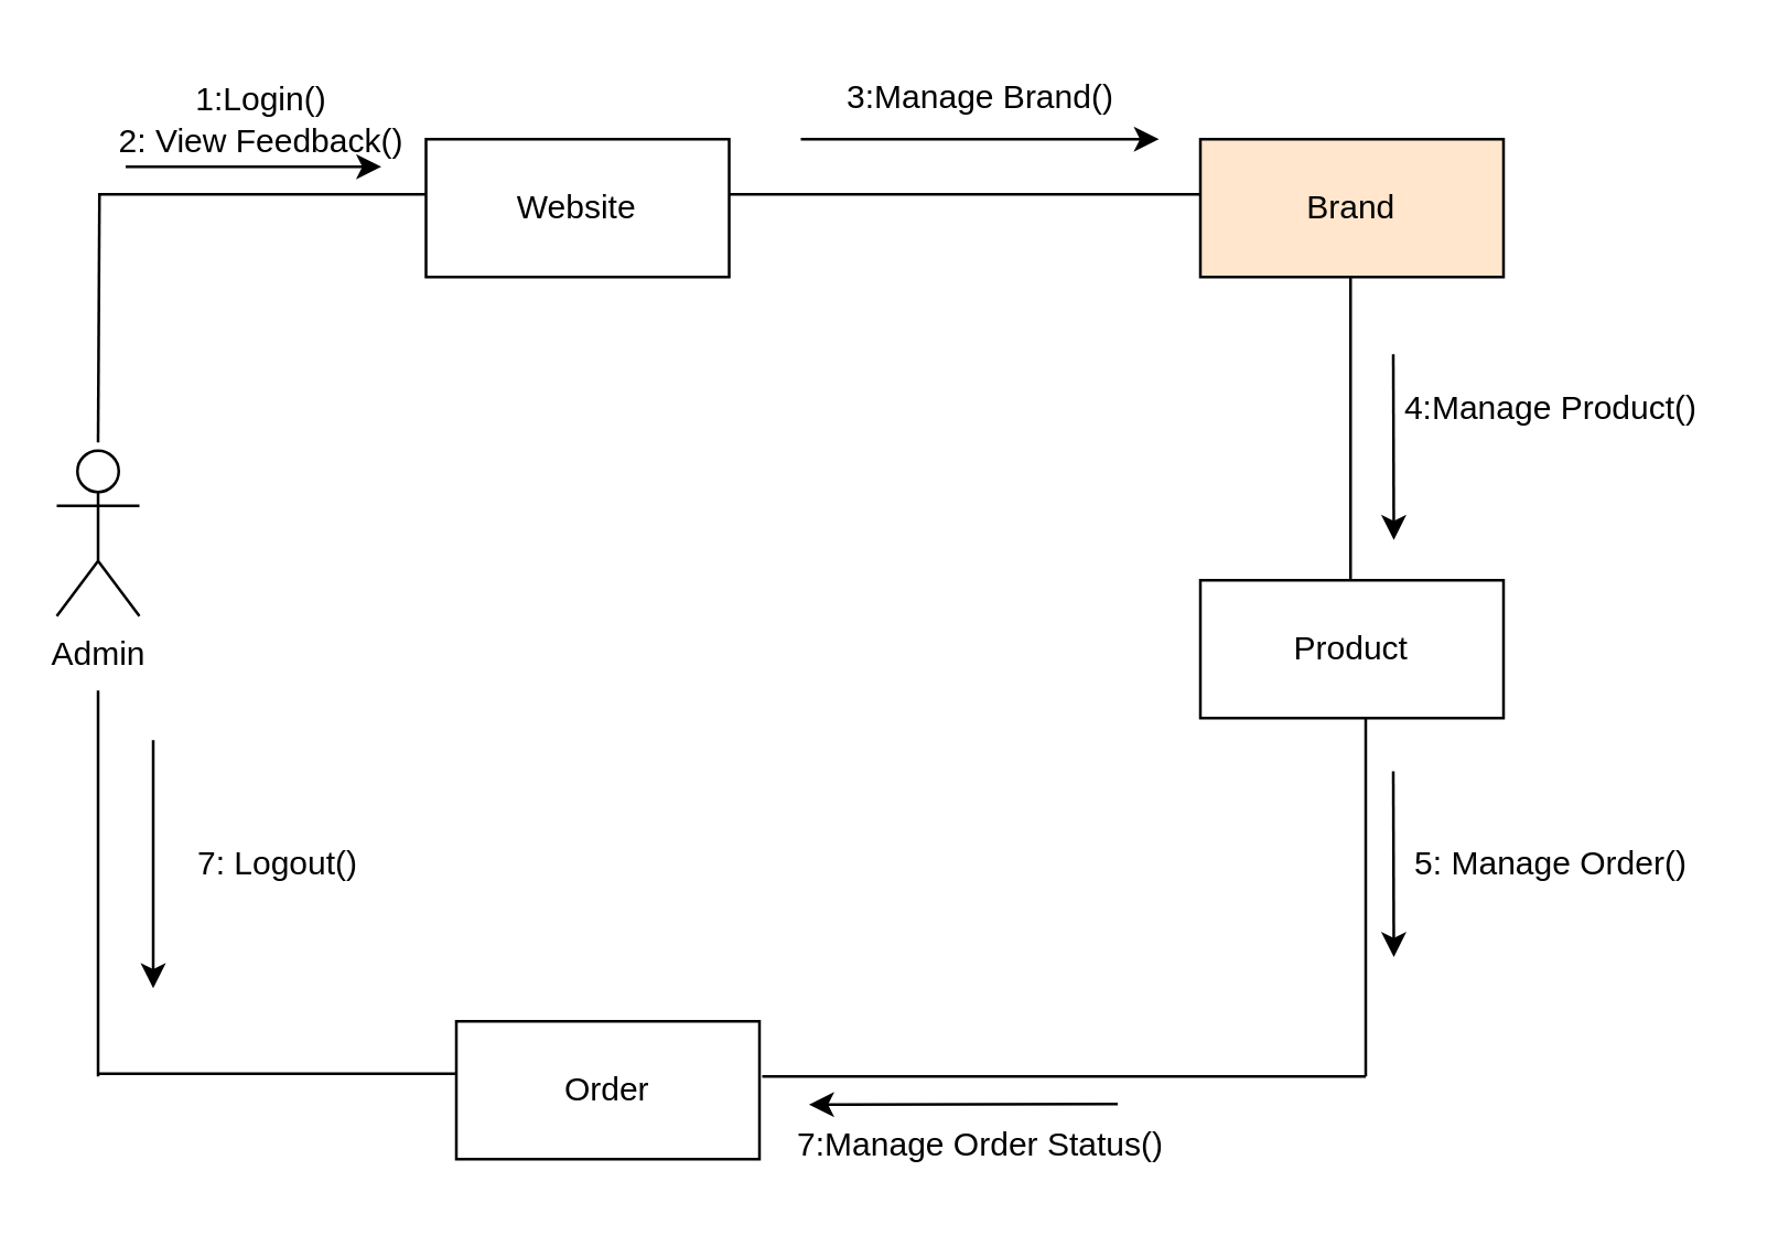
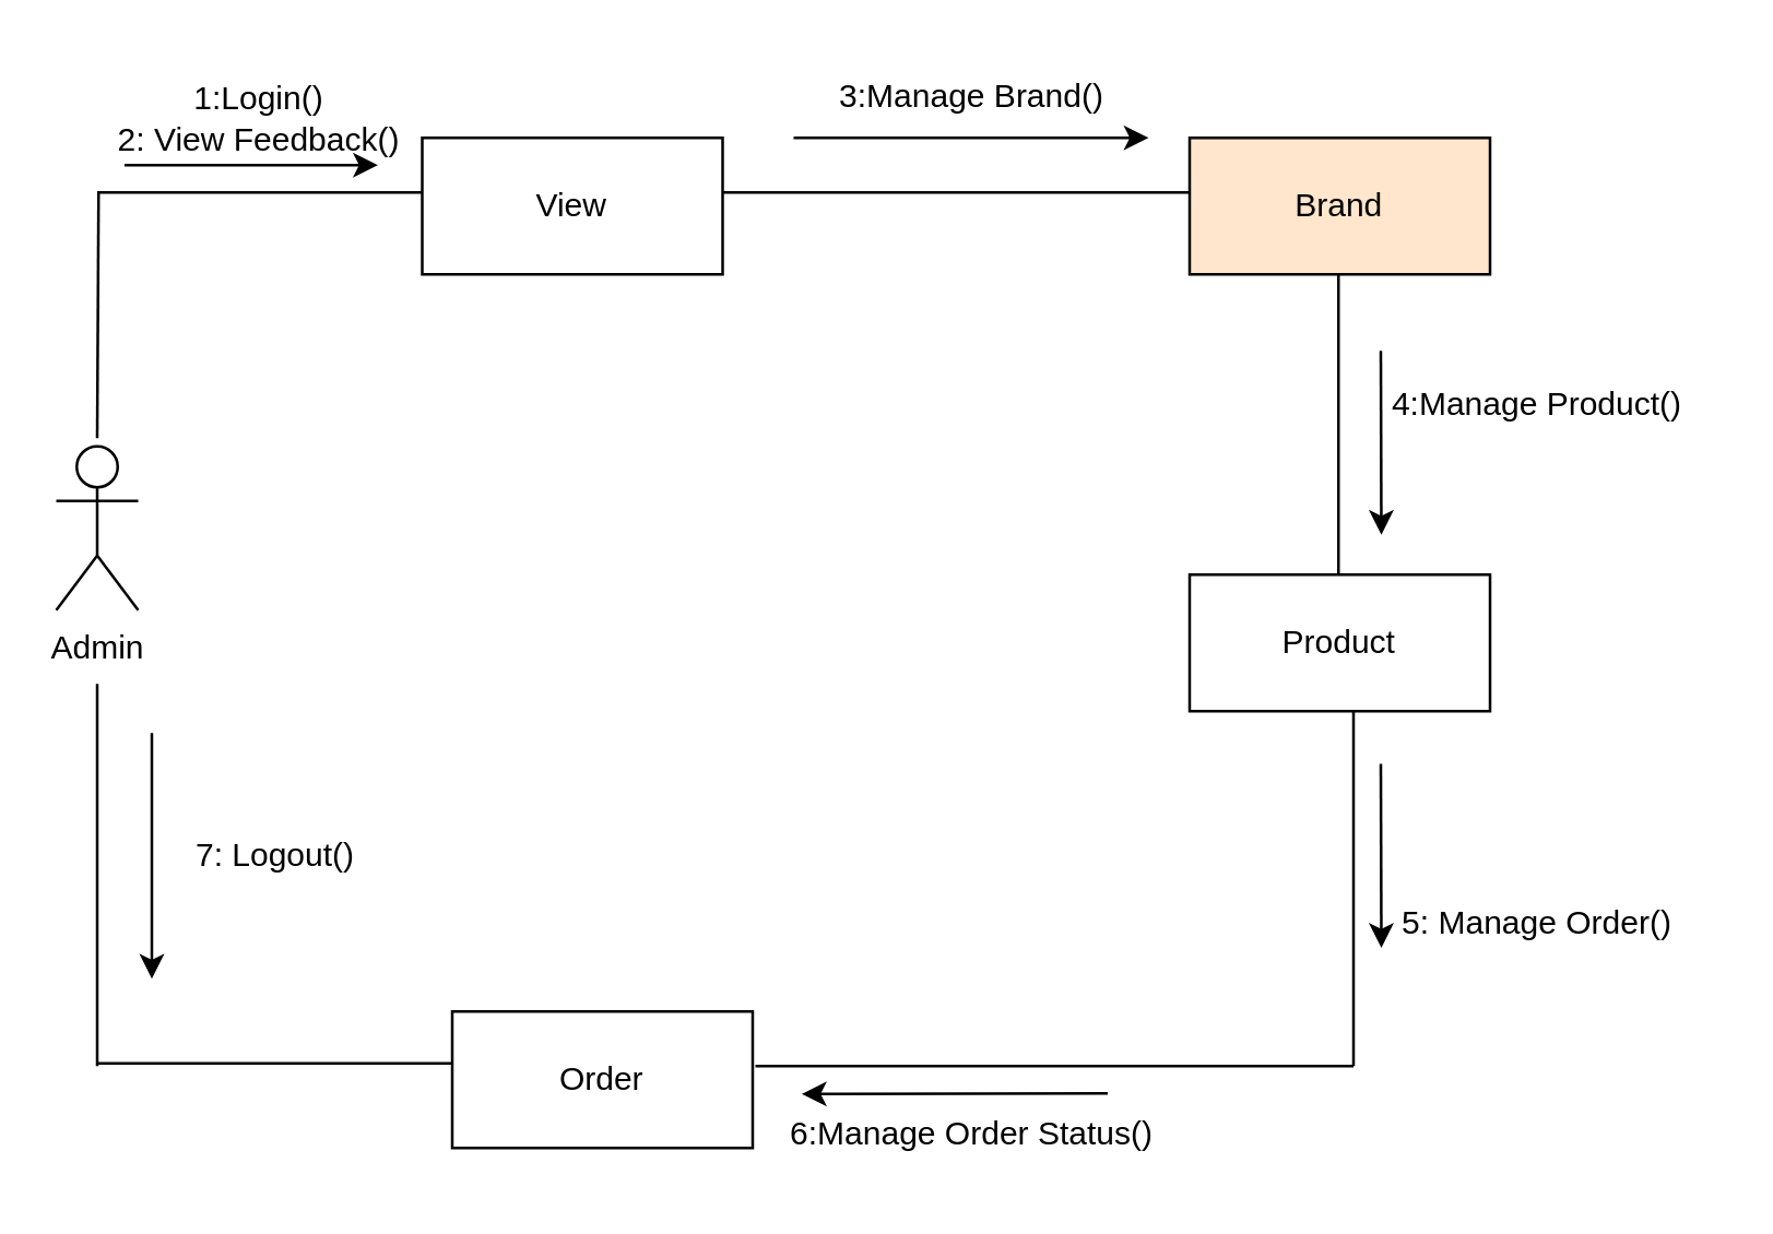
- <mxCell id="5" value="Website" style="rounded=0;whiteSpace=wrap;html=1;" parent="1" vertex="1"><mxGeometry x="154" y="50" width="110" height="50" as="geometry" /></mxCell>
+ <mxCell id="5" value="View" style="rounded=0;whiteSpace=wrap;html=1;" parent="1" vertex="1"><mxGeometry x="154" y="50" width="110" height="50" as="geometry" /></mxCell>
- <mxCell id="19" value="5: Manage Order()" style="text;html=1;align=center;verticalAlign=middle;resizable=0;points=[];autosize=1;strokeColor=none;fillColor=none;" parent="1" vertex="1"><mxGeometry x="502" y="298" width="120" height="30" as="geometry" /></mxCell>
+ <mxCell id="19" value="5: Manage Order()" style="text;html=1;align=center;verticalAlign=middle;resizable=0;points=[];autosize=1;strokeColor=none;fillColor=none;" parent="1" vertex="1"><mxGeometry x="502" y="323" width="120" height="30" as="geometry" /></mxCell>
- <mxCell id="25" value="7:Manage Order Status()" style="text;html=1;align=center;verticalAlign=middle;resizable=0;points=[];autosize=1;strokeColor=none;fillColor=none;" parent="1" vertex="1"><mxGeometry x="275" y="400" width="160" height="30" as="geometry" /></mxCell>
+ <mxCell id="25" value="6:Manage Order Status()" style="text;html=1;align=center;verticalAlign=middle;resizable=0;points=[];autosize=1;strokeColor=none;fillColor=none;" parent="1" vertex="1"><mxGeometry x="275" y="400" width="160" height="30" as="geometry" /></mxCell>
